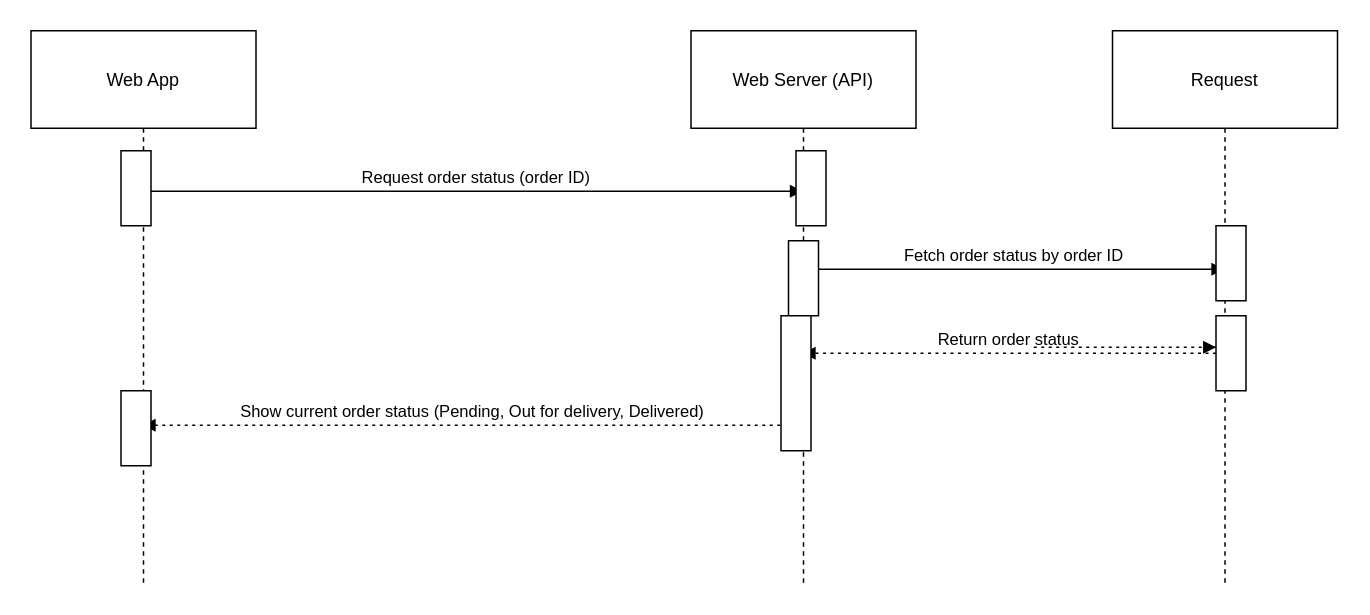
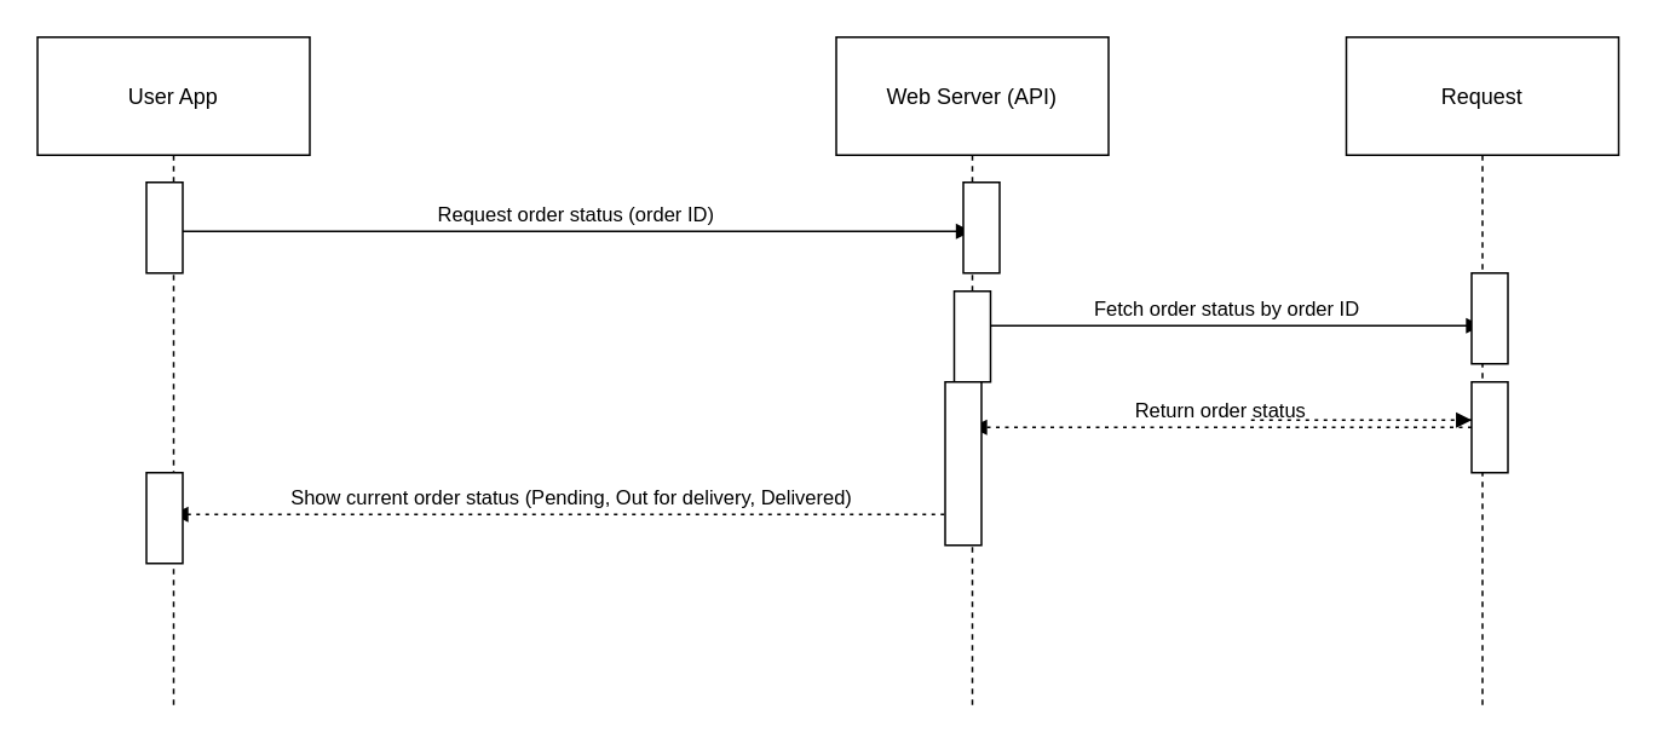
- <mxCell id="2" value="Web App" style="shape=umlLifeline;perimeter=lifelinePerimeter;whiteSpace=wrap;container=1;dropTarget=0;collapsible=0;recursiveResize=0;outlineConnect=0;portConstraint=eastwest;newEdgeStyle={&quot;edgeStyle&quot;:&quot;elbowEdgeStyle&quot;,&quot;elbow&quot;:&quot;vertical&quot;,&quot;curved&quot;:0,&quot;rounded&quot;:0};size=65;" vertex="1" parent="1"><mxGeometry x="20" y="20" width="150" height="368" as="geometry" /></mxCell>
+ <mxCell id="2" value="User App" style="shape=umlLifeline;perimeter=lifelinePerimeter;whiteSpace=wrap;container=1;dropTarget=0;collapsible=0;recursiveResize=0;outlineConnect=0;portConstraint=eastwest;newEdgeStyle={&quot;edgeStyle&quot;:&quot;elbowEdgeStyle&quot;,&quot;elbow&quot;:&quot;vertical&quot;,&quot;curved&quot;:0,&quot;rounded&quot;:0};size=65;" vertex="1" parent="1"><mxGeometry x="20" y="20" width="150" height="368" as="geometry" /></mxCell>
